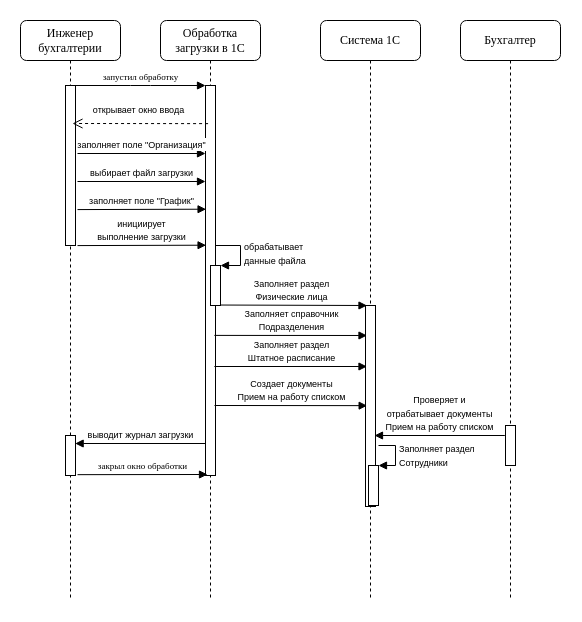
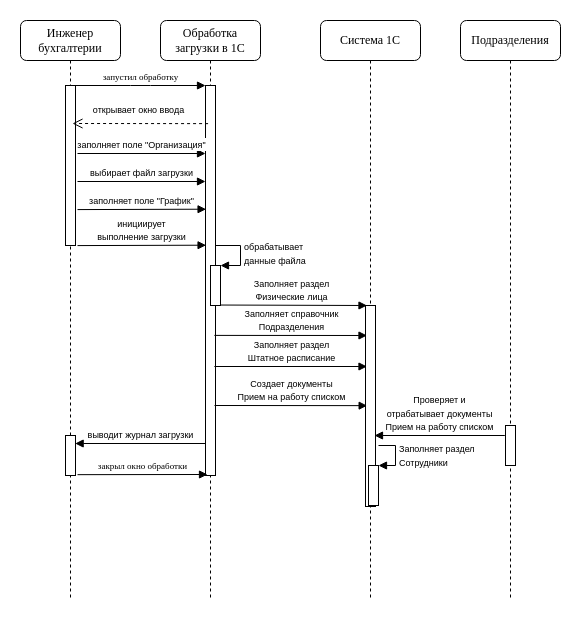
- <mxCell id="8" value="Бухгалтер" style="shape=umlLifeline;perimeter=lifelinePerimeter;whiteSpace=wrap;html=1;container=1;collapsible=0;recursiveResize=0;outlineConnect=0;rounded=1;shadow=0;comic=0;labelBackgroundColor=none;strokeWidth=1;fontFamily=Verdana;fontSize=12;align=center;" parent="1" vertex="1"><mxGeometry x="460" y="20" width="100" height="580" as="geometry" /></mxCell>
+ <mxCell id="8" value="Подразделения" style="shape=umlLifeline;perimeter=lifelinePerimeter;whiteSpace=wrap;html=1;container=1;collapsible=0;recursiveResize=0;outlineConnect=0;rounded=1;shadow=0;comic=0;labelBackgroundColor=none;strokeWidth=1;fontFamily=Verdana;fontSize=12;align=center;" parent="1" vertex="1"><mxGeometry x="460" y="20" width="100" height="580" as="geometry" /></mxCell>
